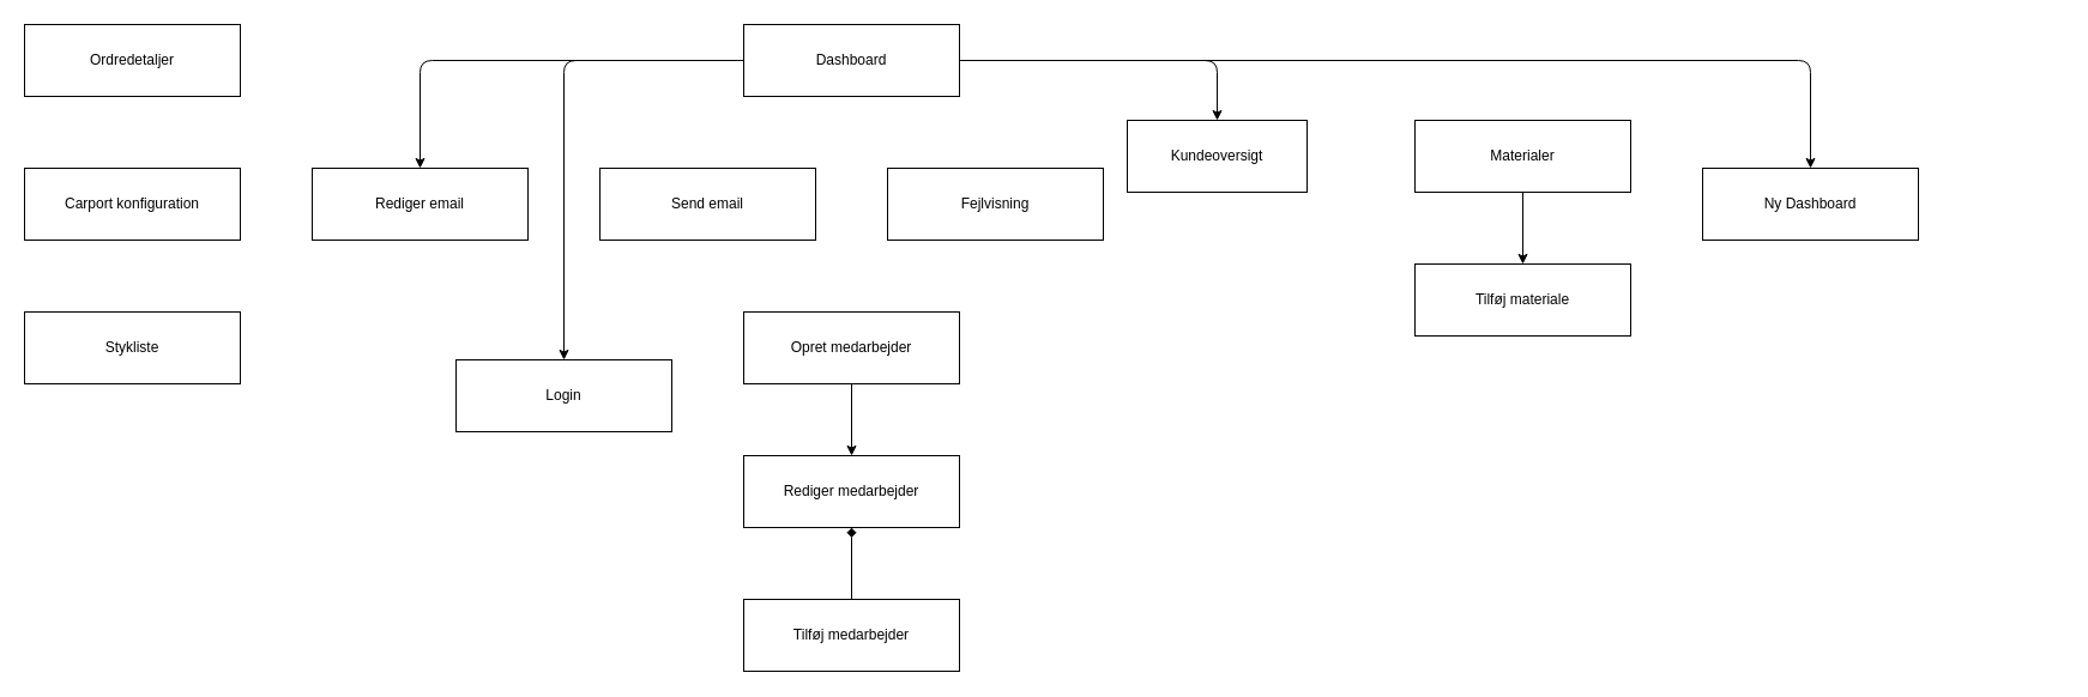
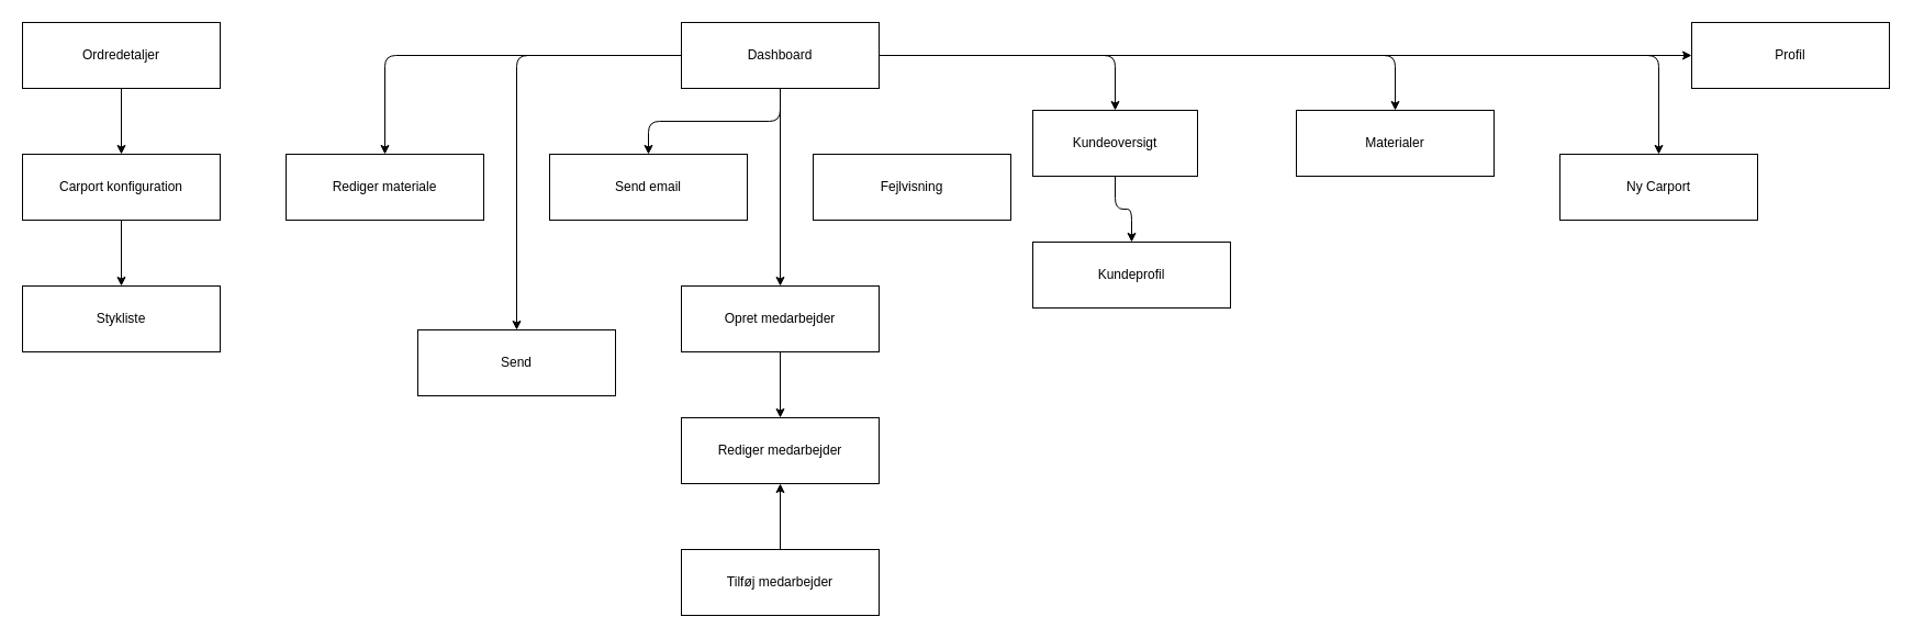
+ <mxCell id="29" style="edgeStyle=orthogonalEdgeStyle;" edge="1" parent="1" source="2" target="16"><mxGeometry relative="1" as="geometry" /></mxCell>
+ <mxCell id="16" value="Profil" style="shape=rectangle;whiteSpace=wrap;html=1;" vertex="1" parent="1"><mxGeometry x="1540" y="20" width="180" height="60" as="geometry" /></mxCell>
+ <mxCell id="26" style="edgeStyle=orthogonalEdgeStyle;" edge="1" parent="1" source="2" target="12"><mxGeometry relative="1" as="geometry" /></mxCell>
+ <mxCell id="19" style="edgeStyle=orthogonalEdgeStyle;" edge="1" parent="1" source="3" target="4"><mxGeometry relative="1" as="geometry" /></mxCell>
+ <mxCell id="31" style="edgeStyle=orthogonalEdgeStyle;" edge="1" parent="1" source="2" target="18"><mxGeometry relative="1" as="geometry" /></mxCell>
- <mxCell id="6" value="Rediger email" style="shape=rectangle;whiteSpace=wrap;html=1;" vertex="1" parent="1"><mxGeometry x="260" y="140" width="180" height="60" as="geometry" /></mxCell>
+ <mxCell id="6" value="Rediger materiale" style="shape=rectangle;whiteSpace=wrap;html=1;" vertex="1" parent="1"><mxGeometry x="260" y="140" width="180" height="60" as="geometry" /></mxCell>
- <mxCell id="14" value="Ny Dashboard" style="shape=rectangle;whiteSpace=wrap;html=1;" vertex="1" parent="1"><mxGeometry x="1420" y="140" width="180" height="60" as="geometry" /></mxCell>
+ <mxCell id="14" value="Ny Carport" style="shape=rectangle;whiteSpace=wrap;html=1;" vertex="1" parent="1"><mxGeometry x="1420" y="140" width="180" height="60" as="geometry" /></mxCell>
+ <mxCell id="24" style="edgeStyle=orthogonalEdgeStyle;" edge="1" parent="1" source="2" target="9"><mxGeometry relative="1" as="geometry" /></mxCell>
- <mxCell id="27" style="edgeStyle=orthogonalEdgeStyle;" edge="1" parent="1" source="12" target="13"><mxGeometry relative="1" as="geometry" /></mxCell>
+ <mxCell id="22" style="edgeStyle=orthogonalEdgeStyle;" edge="1" parent="1" source="7" target="8"><mxGeometry relative="1" as="geometry" /></mxCell>
+ <mxCell id="20" style="edgeStyle=orthogonalEdgeStyle;" edge="1" parent="1" source="4" target="5"><mxGeometry relative="1" as="geometry" /></mxCell>
+ <mxCell id="8" value="Kundeprofil" style="shape=rectangle;whiteSpace=wrap;html=1;" vertex="1" parent="1"><mxGeometry x="940" y="220" width="180" height="60" as="geometry" /></mxCell>
- <mxCell id="13" value="Tilføj materiale" style="shape=rectangle;whiteSpace=wrap;html=1;" vertex="1" parent="1"><mxGeometry x="1180" y="220" width="180" height="60" as="geometry" /></mxCell>
- <mxCell id="17" value="Login" style="shape=rectangle;whiteSpace=wrap;html=1;" vertex="1" parent="1"><mxGeometry x="380" y="300" width="180" height="60" as="geometry" /></mxCell>
+ <mxCell id="17" value="Send" style="shape=rectangle;whiteSpace=wrap;html=1;" vertex="1" parent="1"><mxGeometry x="380" y="300" width="180" height="60" as="geometry" /></mxCell>
- <mxCell id="32" style="edgeStyle=orthogonalEdgeStyle;endArrow=diamond;" edge="1" parent="1" source="15" target="10"><mxGeometry relative="1" as="geometry" /></mxCell>
+ <mxCell id="32" style="edgeStyle=orthogonalEdgeStyle;" edge="1" parent="1" source="15" target="10"><mxGeometry relative="1" as="geometry" /></mxCell>
